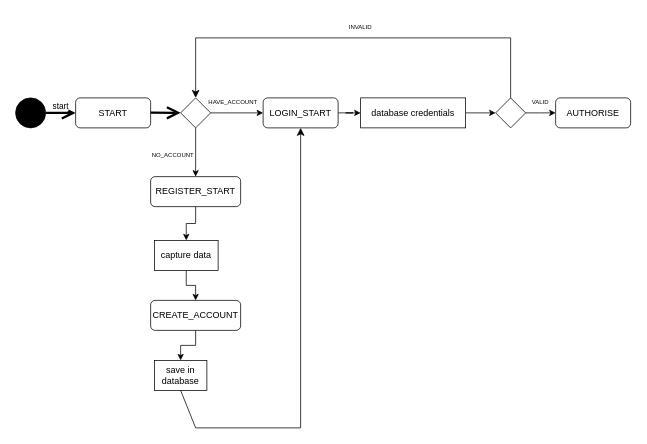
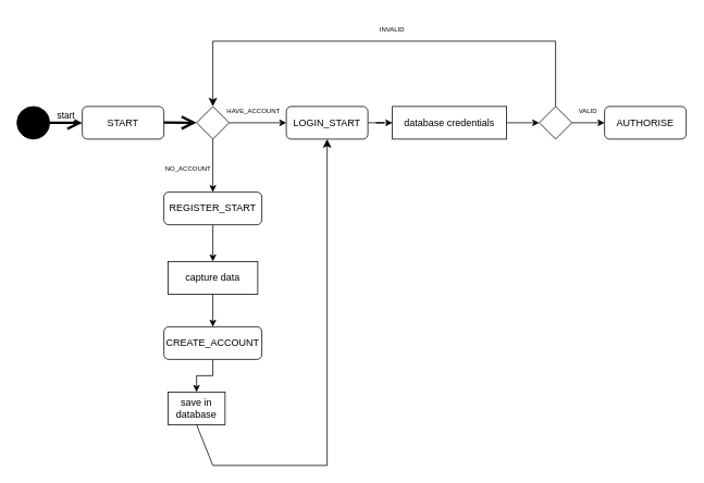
- <mxCell id="27" value="capture data" style="shape=rect;html=1;whiteSpace=wrap;align=center;" vertex="1" parent="1"><mxGeometry x="205" y="320" width="85" height="40" as="geometry" /></mxCell>
+ <mxCell id="27" value="capture data" style="shape=rect;html=1;whiteSpace=wrap;align=center;" vertex="1" parent="1"><mxGeometry x="205" y="320" width="110" height="40" as="geometry" /></mxCell>
